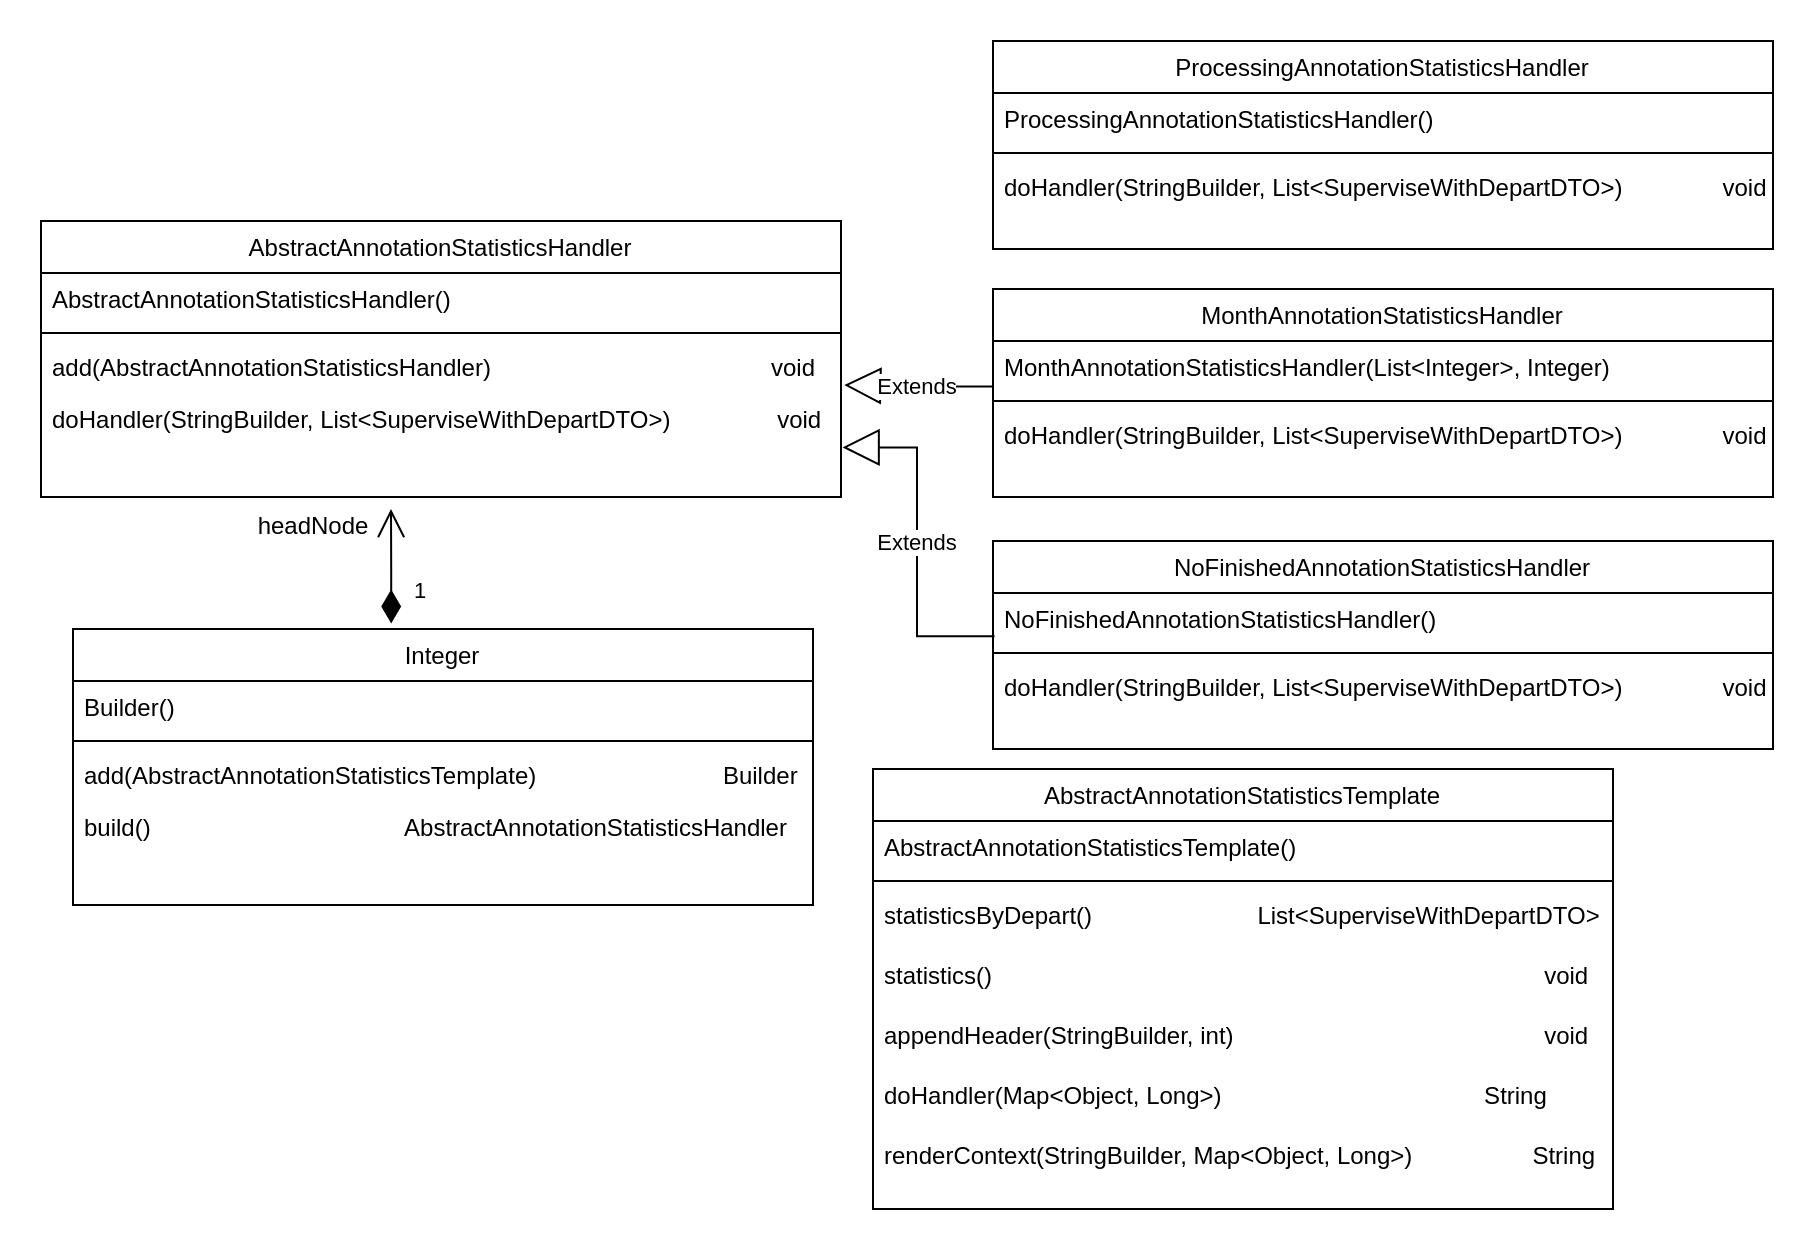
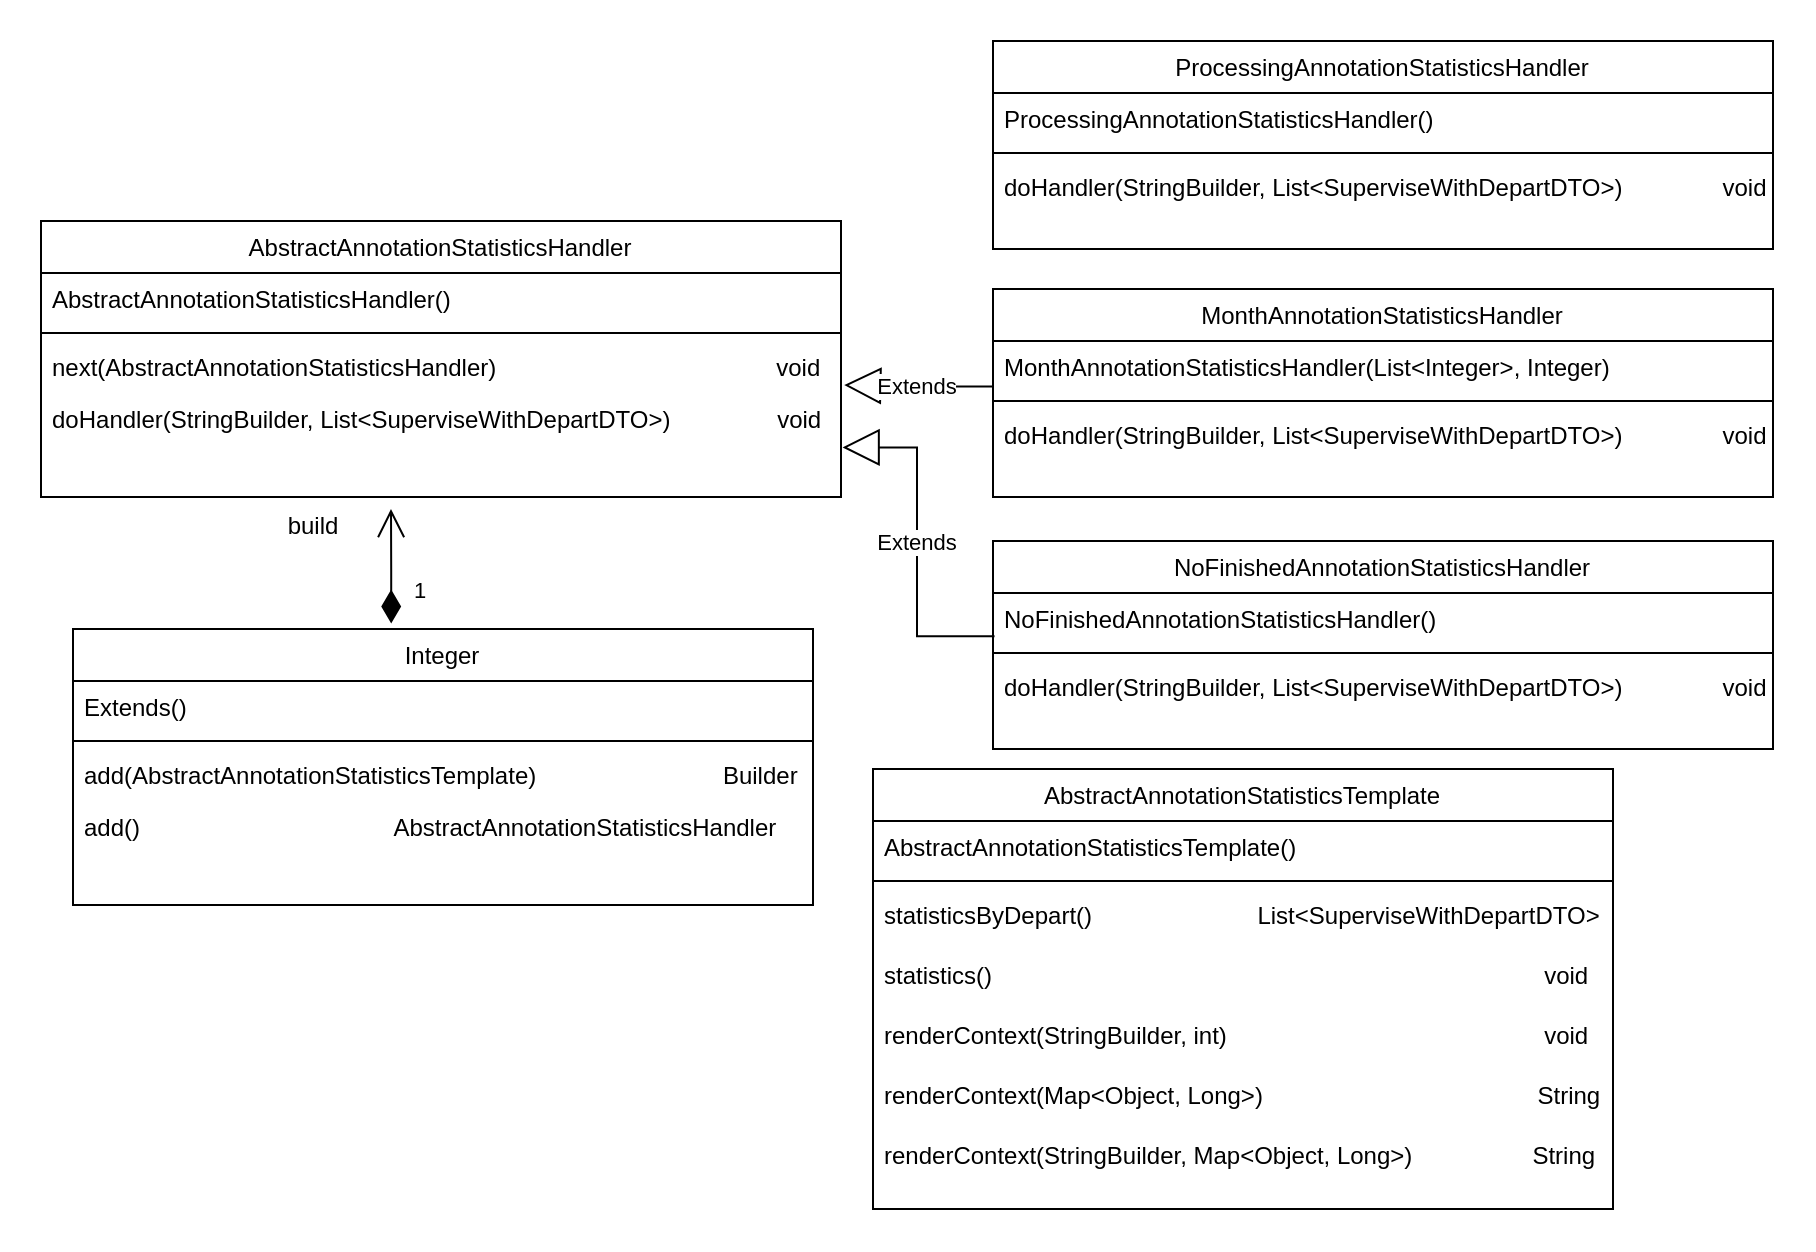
- <mxCell id="5" value="add(AbstractAnnotationStatisticsHandler)                                          void" style="text;align=left;verticalAlign=top;spacingLeft=4;spacingRight=4;overflow=hidden;rotatable=0;points=[[0,0.5],[1,0.5]];portConstraint=eastwest;fillColor=none;" parent="2" vertex="1"><mxGeometry y="60" width="400" height="26" as="geometry" /></mxCell>
+ <mxCell id="5" value="next(AbstractAnnotationStatisticsHandler)                                          void" style="text;align=left;verticalAlign=top;spacingLeft=4;spacingRight=4;overflow=hidden;rotatable=0;points=[[0,0.5],[1,0.5]];portConstraint=eastwest;fillColor=none;" parent="2" vertex="1"><mxGeometry y="60" width="400" height="26" as="geometry" /></mxCell>
- <mxCell id="27" value="headNode" style="text;html=1;align=center;verticalAlign=middle;resizable=0;points=[];autosize=1;strokeColor=none;fillColor=none;" vertex="1" parent="1"><mxGeometry x="116" y="248" width="80" height="30" as="geometry" /></mxCell>
+ <mxCell id="27" value="build" style="text;html=1;align=center;verticalAlign=middle;resizable=0;points=[];autosize=1;strokeColor=none;fillColor=none;" vertex="1" parent="1"><mxGeometry x="116" y="248" width="80" height="30" as="geometry" /></mxCell>
- <mxCell id="8" value="Builder()" style="text;align=left;verticalAlign=top;spacingLeft=4;spacingRight=4;overflow=hidden;rotatable=0;points=[[0,0.5],[1,0.5]];portConstraint=eastwest;" parent="7" vertex="1"><mxGeometry y="26" width="370" height="26" as="geometry" /></mxCell>
+ <mxCell id="8" value="Extends()" style="text;align=left;verticalAlign=top;spacingLeft=4;spacingRight=4;overflow=hidden;rotatable=0;points=[[0,0.5],[1,0.5]];portConstraint=eastwest;" parent="7" vertex="1"><mxGeometry y="26" width="370" height="26" as="geometry" /></mxCell>
- <mxCell id="11" value="build()                                      AbstractAnnotationStatisticsHandler" style="text;align=left;verticalAlign=top;spacingLeft=4;spacingRight=4;overflow=hidden;rotatable=0;points=[[0,0.5],[1,0.5]];portConstraint=eastwest;" parent="7" vertex="1"><mxGeometry y="86" width="370" height="26" as="geometry" /></mxCell>
+ <mxCell id="11" value="add()                                      AbstractAnnotationStatisticsHandler" style="text;align=left;verticalAlign=top;spacingLeft=4;spacingRight=4;overflow=hidden;rotatable=0;points=[[0,0.5],[1,0.5]];portConstraint=eastwest;" parent="7" vertex="1"><mxGeometry y="86" width="370" height="26" as="geometry" /></mxCell>
- <mxCell id="33" value="appendHeader(StringBuilder, int)&amp;nbsp;&amp;nbsp;&lt;span style=&quot;white-space: pre;&quot;&gt;&#09;&lt;/span&gt;&lt;span style=&quot;white-space: pre;&quot;&gt;&#09;&lt;/span&gt;&lt;span style=&quot;white-space: pre;&quot;&gt;&#09;&lt;/span&gt;&lt;span style=&quot;white-space: pre;&quot;&gt;&#09;&lt;/span&gt;&lt;span style=&quot;white-space: pre;&quot;&gt;&#09;&lt;/span&gt;&lt;span style=&quot;white-space: pre;&quot;&gt;&#09;&lt;/span&gt;&amp;nbsp; &amp;nbsp;void" style="text;strokeColor=none;fillColor=none;align=left;verticalAlign=top;spacingLeft=4;spacingRight=4;overflow=hidden;rotatable=0;points=[[0,0.5],[1,0.5]];portConstraint=eastwest;whiteSpace=wrap;html=1;" vertex="1" parent="28"><mxGeometry y="120" width="370" height="30" as="geometry" /></mxCell>
+ <mxCell id="33" value="renderContext(StringBuilder, int)&amp;nbsp;&amp;nbsp;&lt;span style=&quot;white-space: pre;&quot;&gt;&#09;&lt;/span&gt;&lt;span style=&quot;white-space: pre;&quot;&gt;&#09;&lt;/span&gt;&lt;span style=&quot;white-space: pre;&quot;&gt;&#09;&lt;/span&gt;&lt;span style=&quot;white-space: pre;&quot;&gt;&#09;&lt;/span&gt;&lt;span style=&quot;white-space: pre;&quot;&gt;&#09;&lt;/span&gt;&lt;span style=&quot;white-space: pre;&quot;&gt;&#09;&lt;/span&gt;&amp;nbsp; &amp;nbsp;void" style="text;strokeColor=none;fillColor=none;align=left;verticalAlign=top;spacingLeft=4;spacingRight=4;overflow=hidden;rotatable=0;points=[[0,0.5],[1,0.5]];portConstraint=eastwest;whiteSpace=wrap;html=1;" vertex="1" parent="28"><mxGeometry y="120" width="370" height="30" as="geometry" /></mxCell>
- <mxCell id="34" value="doHandler(Map&amp;lt;Object, Long&amp;gt;)&amp;nbsp;&amp;nbsp;&lt;span style=&quot;white-space: pre;&quot;&gt;&#09;&lt;/span&gt;&lt;span style=&quot;white-space: pre;&quot;&gt;&#09;&lt;/span&gt;&lt;span style=&quot;white-space: pre;&quot;&gt;&#09;&lt;/span&gt;&lt;span style=&quot;white-space: pre;&quot;&gt;&#09;&lt;/span&gt;&amp;nbsp; &amp;nbsp; &amp;nbsp; &amp;nbsp; &amp;nbsp; String" style="text;strokeColor=none;fillColor=none;align=left;verticalAlign=top;spacingLeft=4;spacingRight=4;overflow=hidden;rotatable=0;points=[[0,0.5],[1,0.5]];portConstraint=eastwest;whiteSpace=wrap;html=1;" vertex="1" parent="28"><mxGeometry y="150" width="370" height="30" as="geometry" /></mxCell>
+ <mxCell id="34" value="renderContext(Map&amp;lt;Object, Long&amp;gt;)&amp;nbsp;&amp;nbsp;&lt;span style=&quot;white-space: pre;&quot;&gt;&#09;&lt;/span&gt;&lt;span style=&quot;white-space: pre;&quot;&gt;&#09;&lt;/span&gt;&lt;span style=&quot;white-space: pre;&quot;&gt;&#09;&lt;/span&gt;&lt;span style=&quot;white-space: pre;&quot;&gt;&#09;&lt;/span&gt;&amp;nbsp; &amp;nbsp; &amp;nbsp; &amp;nbsp; &amp;nbsp; String" style="text;strokeColor=none;fillColor=none;align=left;verticalAlign=top;spacingLeft=4;spacingRight=4;overflow=hidden;rotatable=0;points=[[0,0.5],[1,0.5]];portConstraint=eastwest;whiteSpace=wrap;html=1;" vertex="1" parent="28"><mxGeometry y="150" width="370" height="30" as="geometry" /></mxCell>
